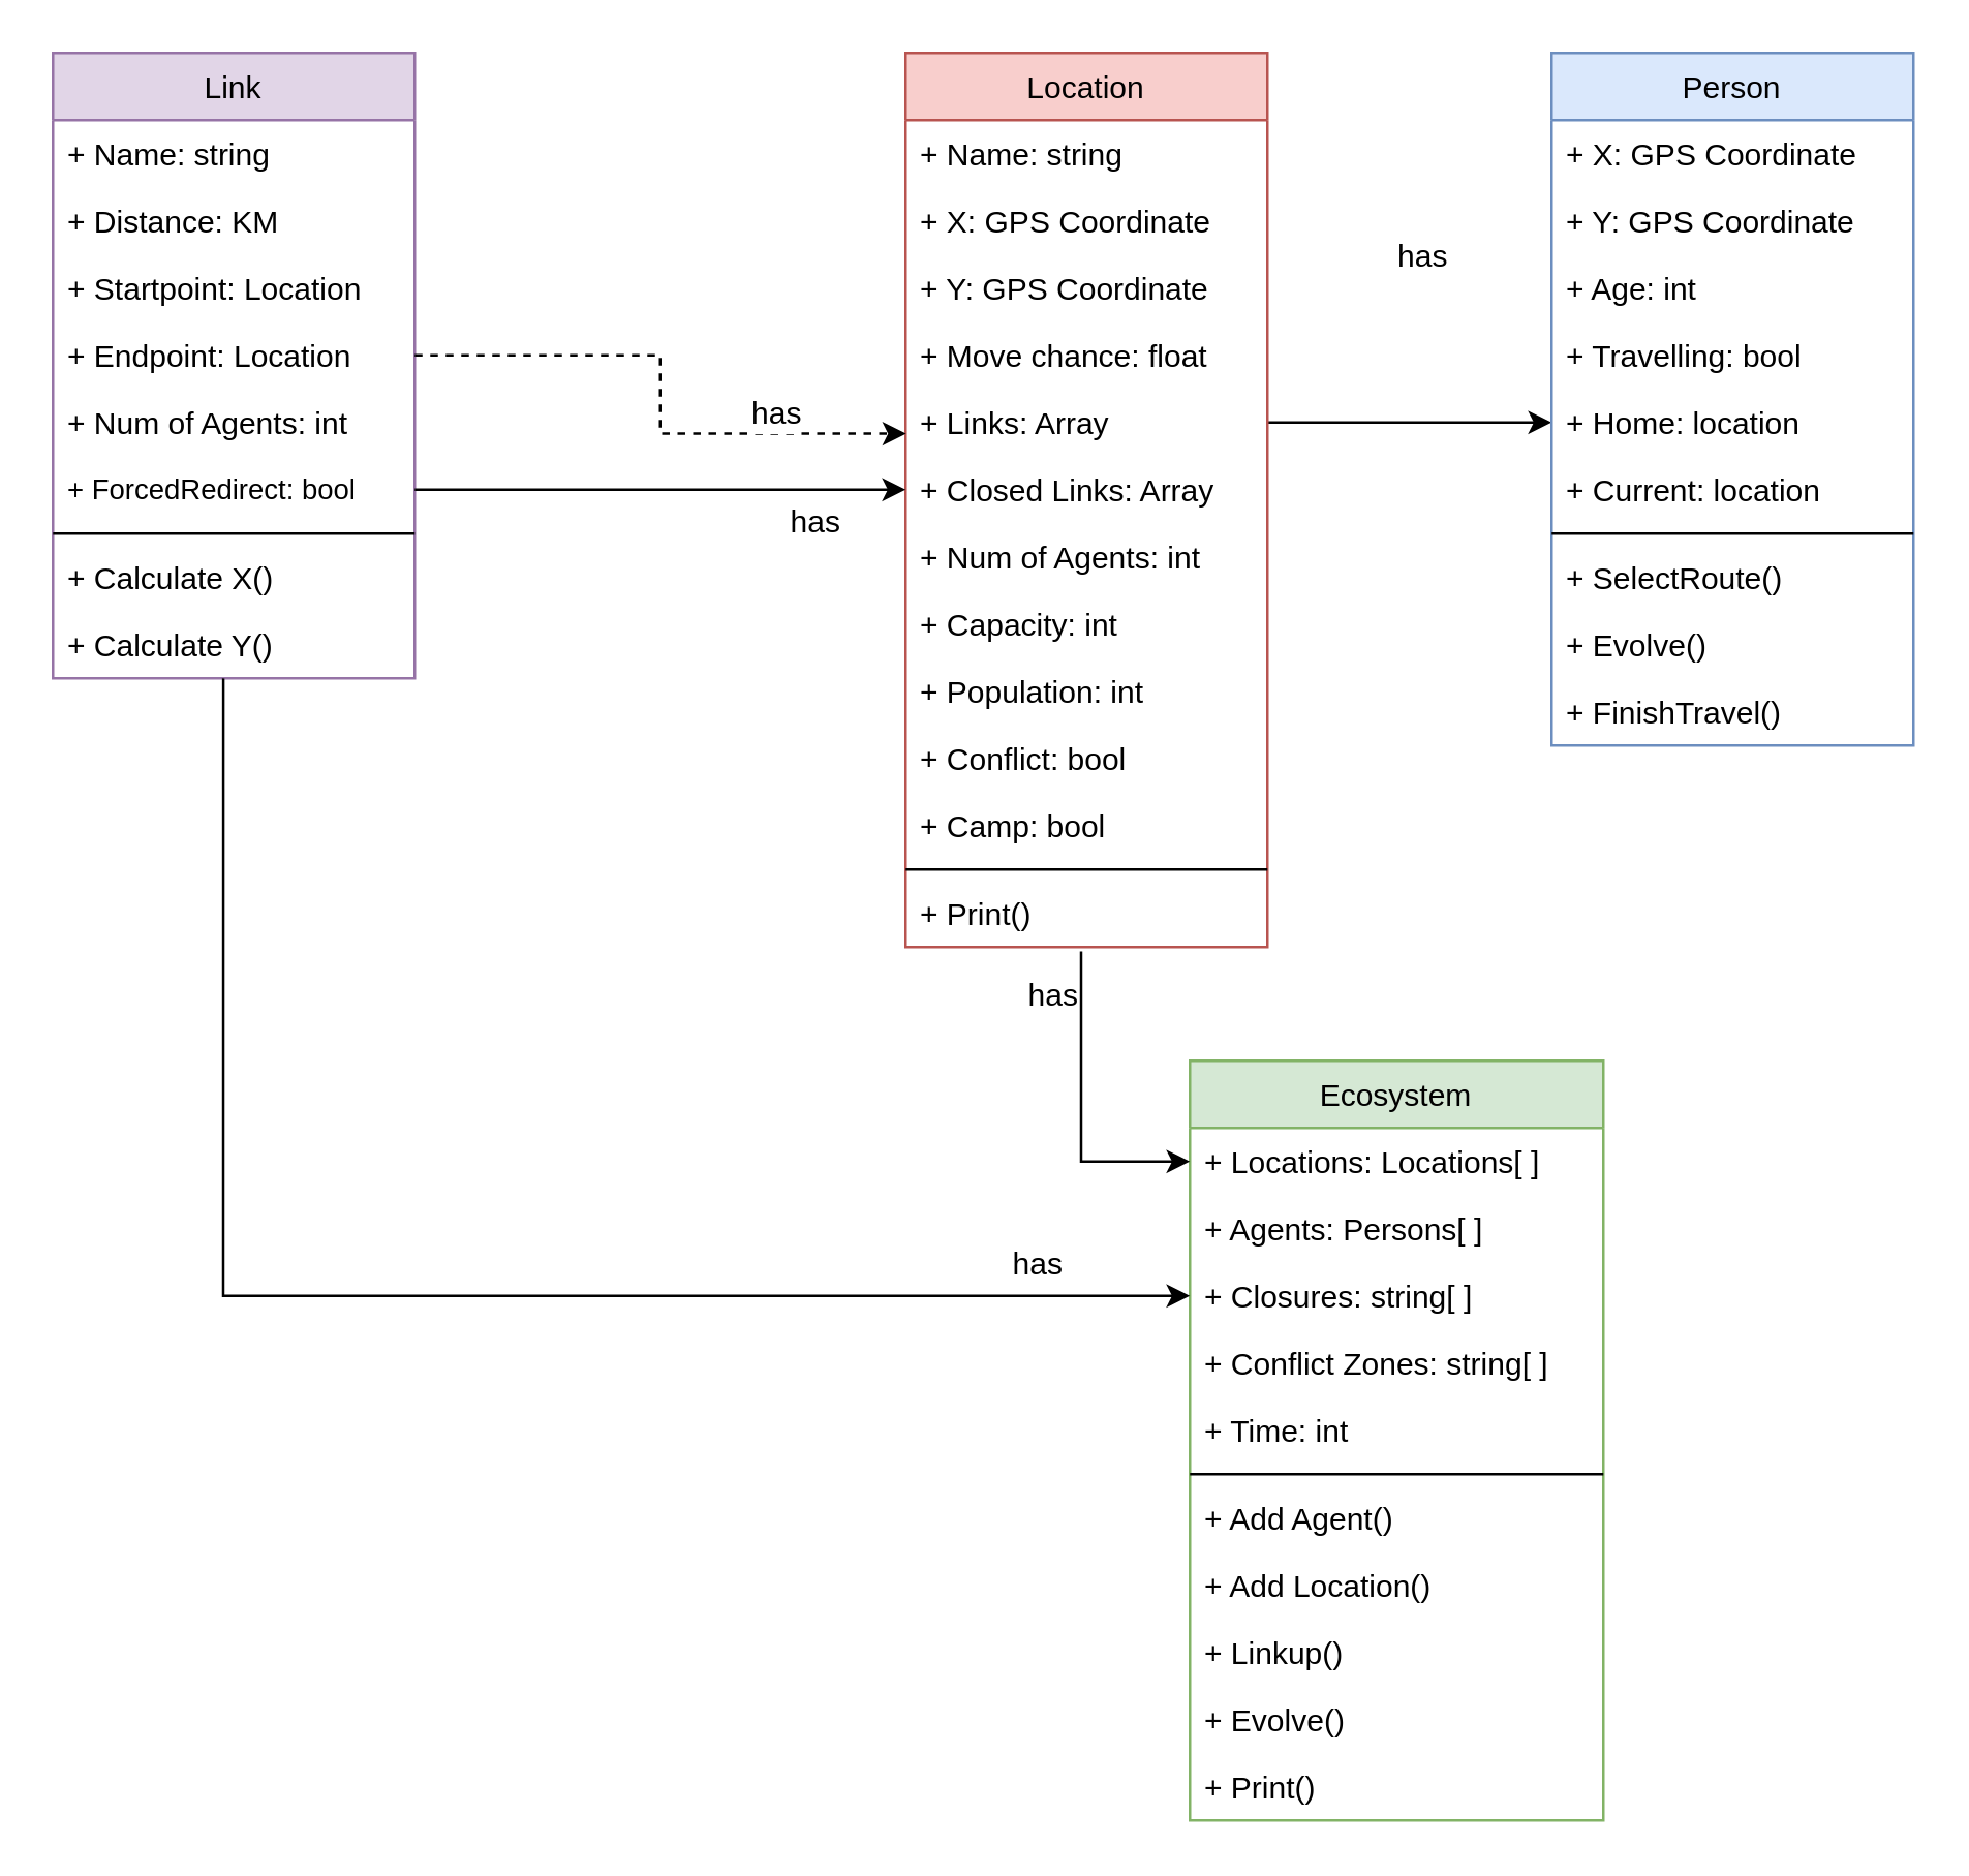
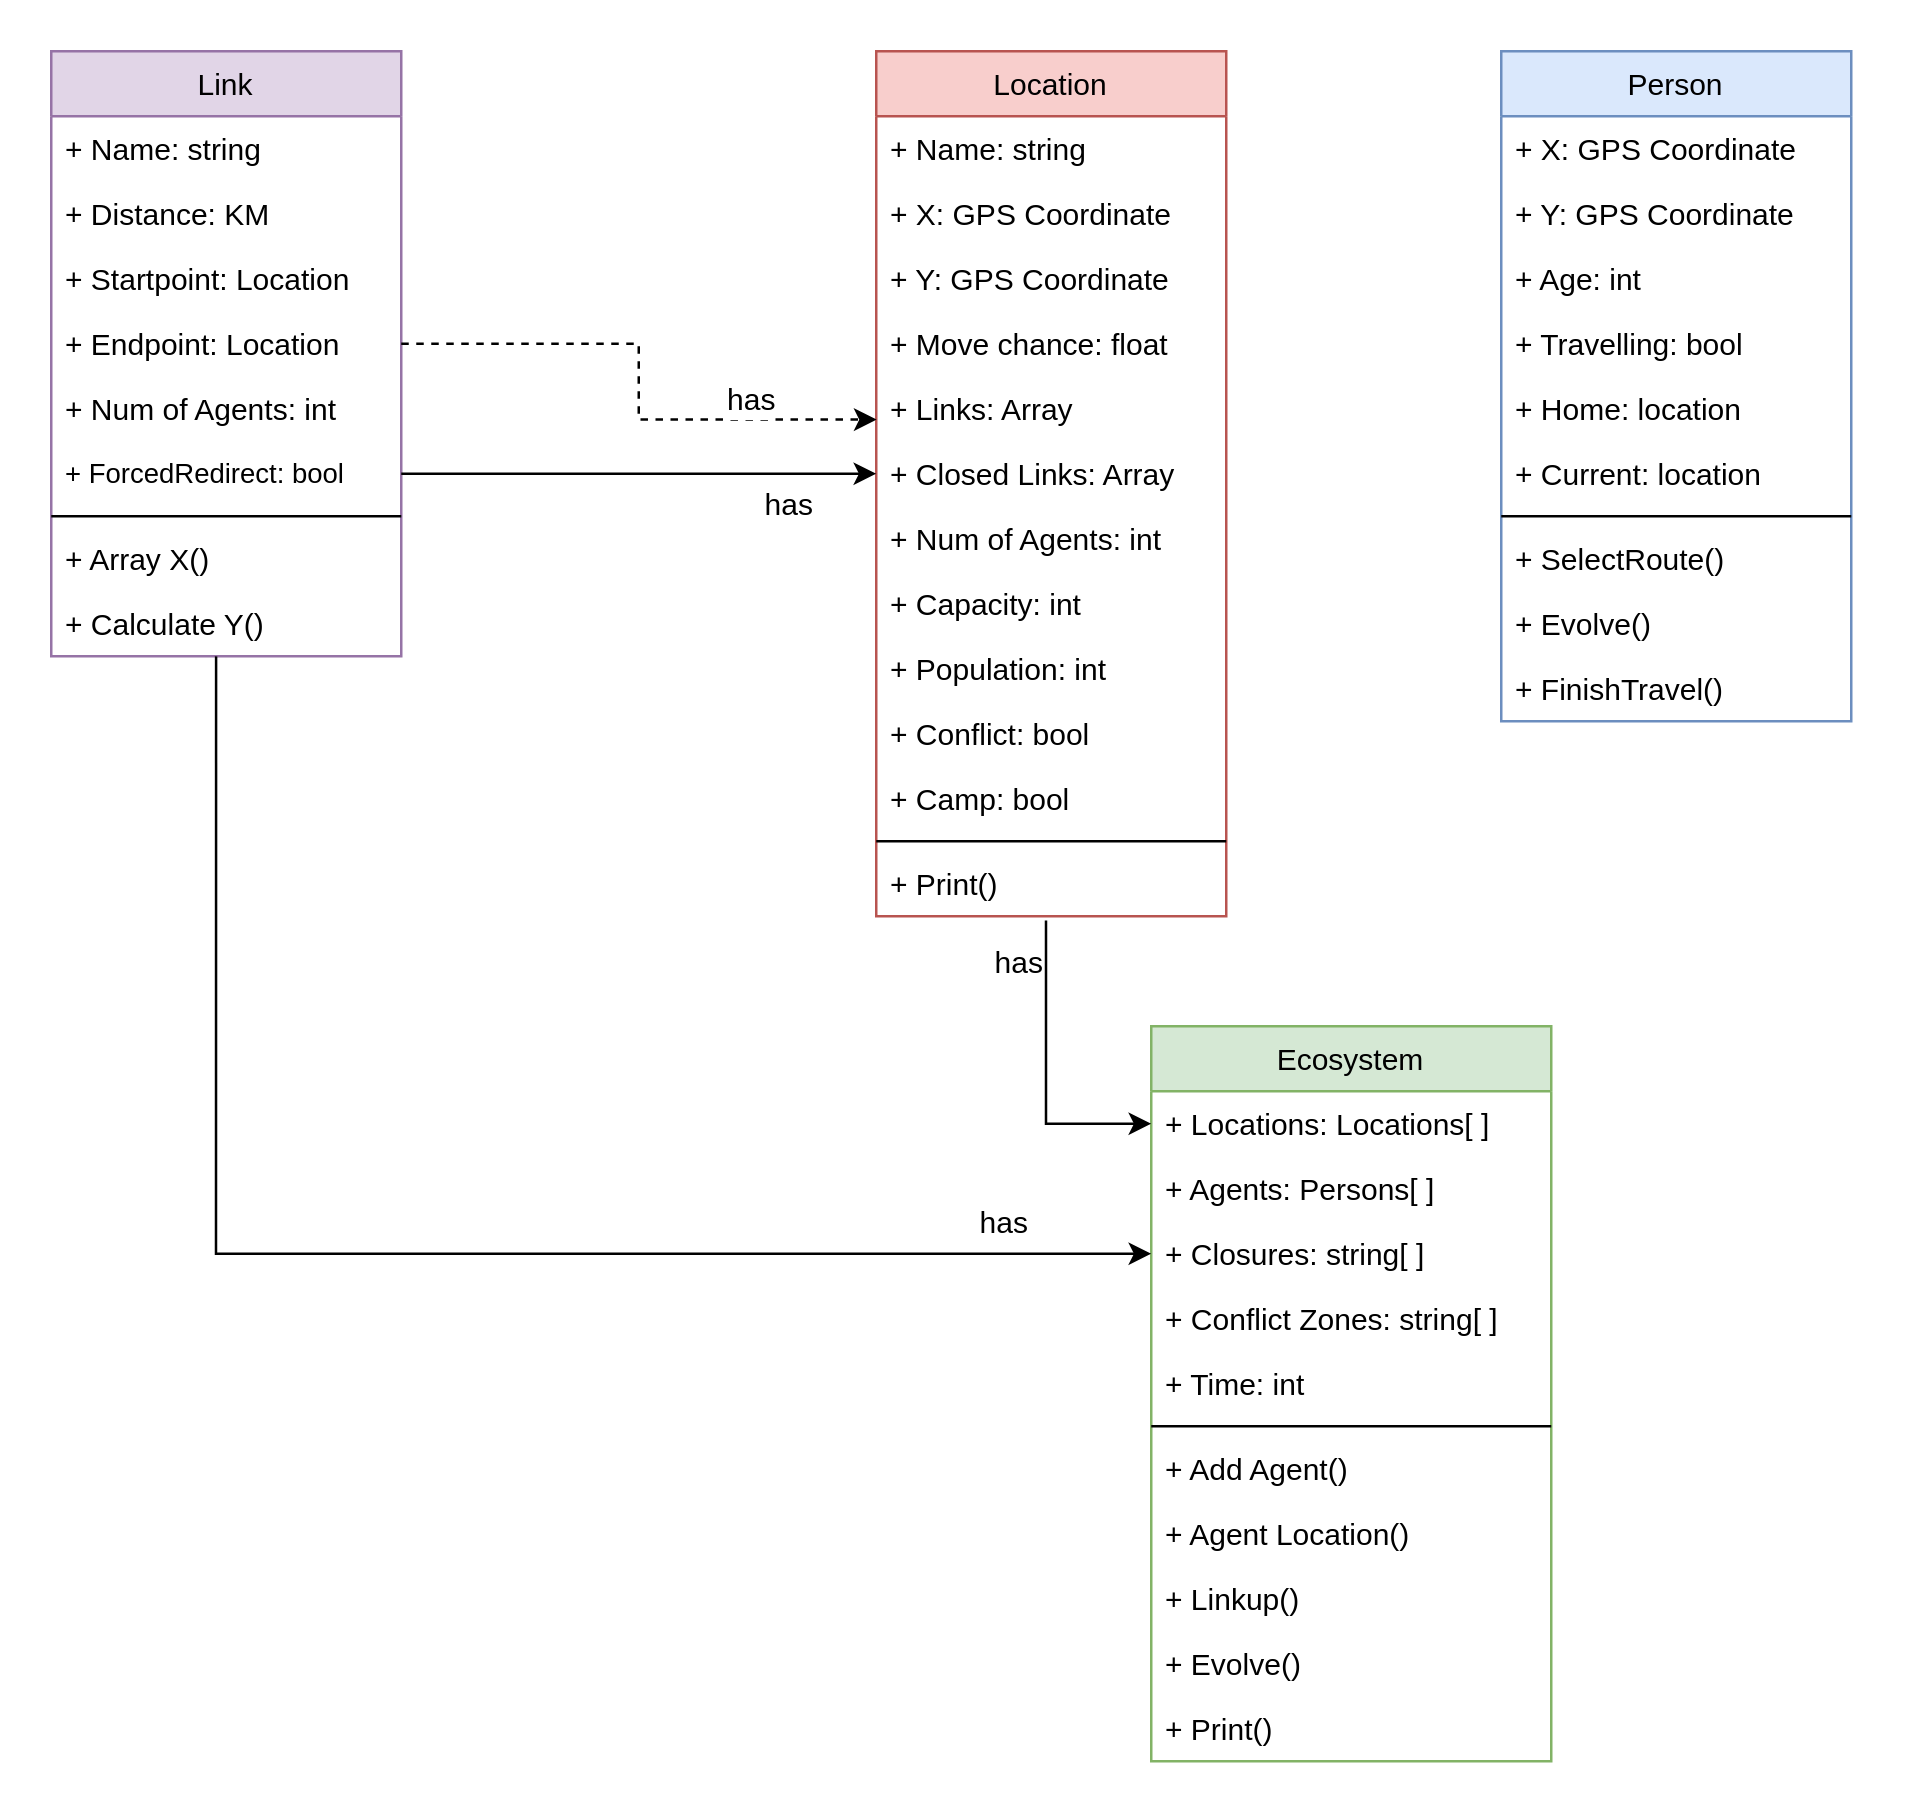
- <mxCell id="2" style="edgeStyle=orthogonalEdgeStyle;rounded=0;orthogonalLoop=1;jettySize=auto;html=1;exitX=1;exitY=0.5;exitDx=0;exitDy=0;" parent="1" source="21" target="35" edge="1"><mxGeometry relative="1" as="geometry" /></mxCell>
- <mxCell id="3" value="has" style="text;html=1;align=center;verticalAlign=middle;resizable=0;points=[];labelBackgroundColor=#ffffff;" parent="2" vertex="1" connectable="0"><mxGeometry x="0.454" y="-1" relative="1" as="geometry"><mxPoint x="-20.5" y="-66" as="offset" /></mxGeometry></mxCell>
- <mxCell id="14" value="+ Calculate X()" style="text;strokeColor=none;fillColor=none;align=left;verticalAlign=top;spacingLeft=4;spacingRight=4;overflow=hidden;rotatable=0;points=[[0,0.5],[1,0.5]];portConstraint=eastwest;" parent="6" vertex="1"><mxGeometry y="190" width="140" height="26" as="geometry" /></mxCell>
+ <mxCell id="14" value="+ Array X()" style="text;strokeColor=none;fillColor=none;align=left;verticalAlign=top;spacingLeft=4;spacingRight=4;overflow=hidden;rotatable=0;points=[[0,0.5],[1,0.5]];portConstraint=eastwest;" parent="6" vertex="1"><mxGeometry y="190" width="140" height="26" as="geometry" /></mxCell>
- <mxCell id="55" value="+ Add Location()" style="text;strokeColor=none;fillColor=none;align=left;verticalAlign=top;spacingLeft=4;spacingRight=4;overflow=hidden;rotatable=0;points=[[0,0.5],[1,0.5]];portConstraint=eastwest;" parent="47" vertex="1"><mxGeometry y="190" width="160" height="26" as="geometry" /></mxCell>
+ <mxCell id="55" value="+ Agent Location()" style="text;strokeColor=none;fillColor=none;align=left;verticalAlign=top;spacingLeft=4;spacingRight=4;overflow=hidden;rotatable=0;points=[[0,0.5],[1,0.5]];portConstraint=eastwest;" parent="47" vertex="1"><mxGeometry y="190" width="160" height="26" as="geometry" /></mxCell>
